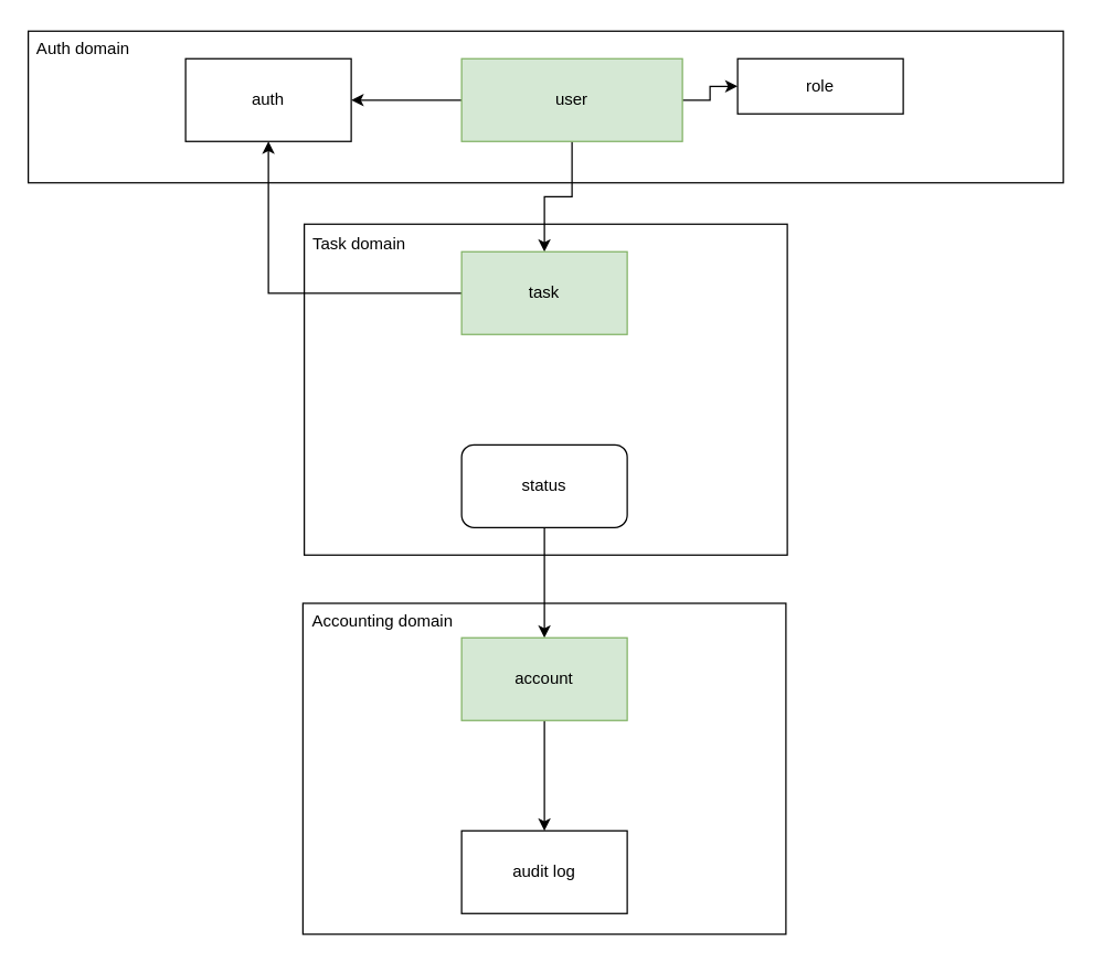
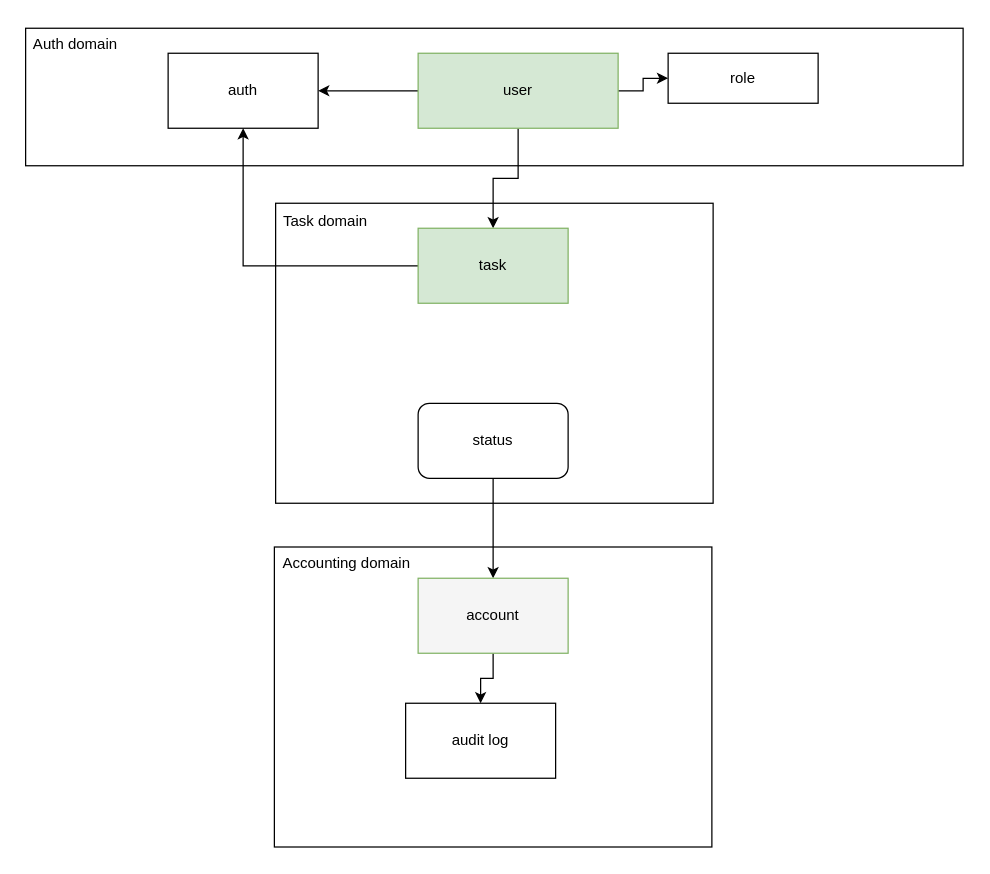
- <mxCell id="16" value="account" style="rounded=0;whiteSpace=wrap;html=1;fillColor=#d5e8d4;strokeColor=#82b366;" vertex="1" parent="1"><mxGeometry x="334" y="462" width="120" height="60" as="geometry" /></mxCell>
+ <mxCell id="16" value="account" style="rounded=0;whiteSpace=wrap;html=1;fillColor=#f5f5f5;strokeColor=#82b366;" vertex="1" parent="1"><mxGeometry x="334" y="462" width="120" height="60" as="geometry" /></mxCell>
- <mxCell id="17" value="audit log" style="rounded=0;whiteSpace=wrap;html=1;" vertex="1" parent="1"><mxGeometry x="334" y="602" width="120" height="60" as="geometry" /></mxCell>
+ <mxCell id="17" value="audit log" style="rounded=0;whiteSpace=wrap;html=1;" vertex="1" parent="1"><mxGeometry x="324" y="562" width="120" height="60" as="geometry" /></mxCell>
